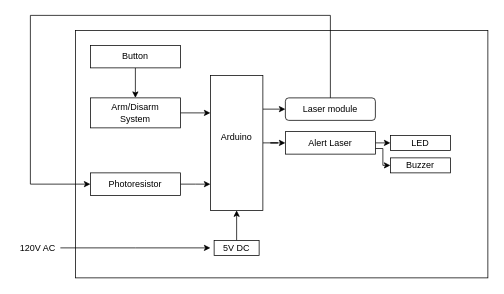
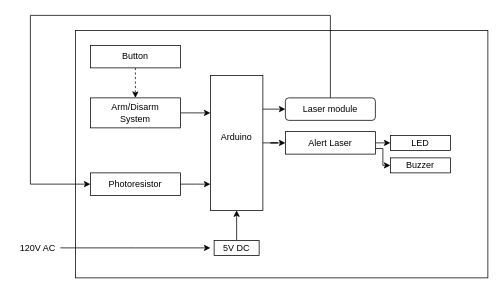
- <mxCell id="19" style="edgeStyle=orthogonalEdgeStyle;rounded=0;orthogonalLoop=1;jettySize=auto;html=1;exitX=0.5;exitY=1;exitDx=0;exitDy=0;entryX=0.5;entryY=0;entryDx=0;entryDy=0;" edge="1" parent="1" source="20" target="11"><mxGeometry relative="1" as="geometry" /></mxCell>
+ <mxCell id="19" style="edgeStyle=orthogonalEdgeStyle;rounded=0;orthogonalLoop=1;jettySize=auto;html=1;exitX=0.5;exitY=1;exitDx=0;exitDy=0;entryX=0.5;entryY=0;entryDx=0;entryDy=0;dashed=1;" edge="1" parent="1" source="20" target="11"><mxGeometry relative="1" as="geometry" /></mxCell>
